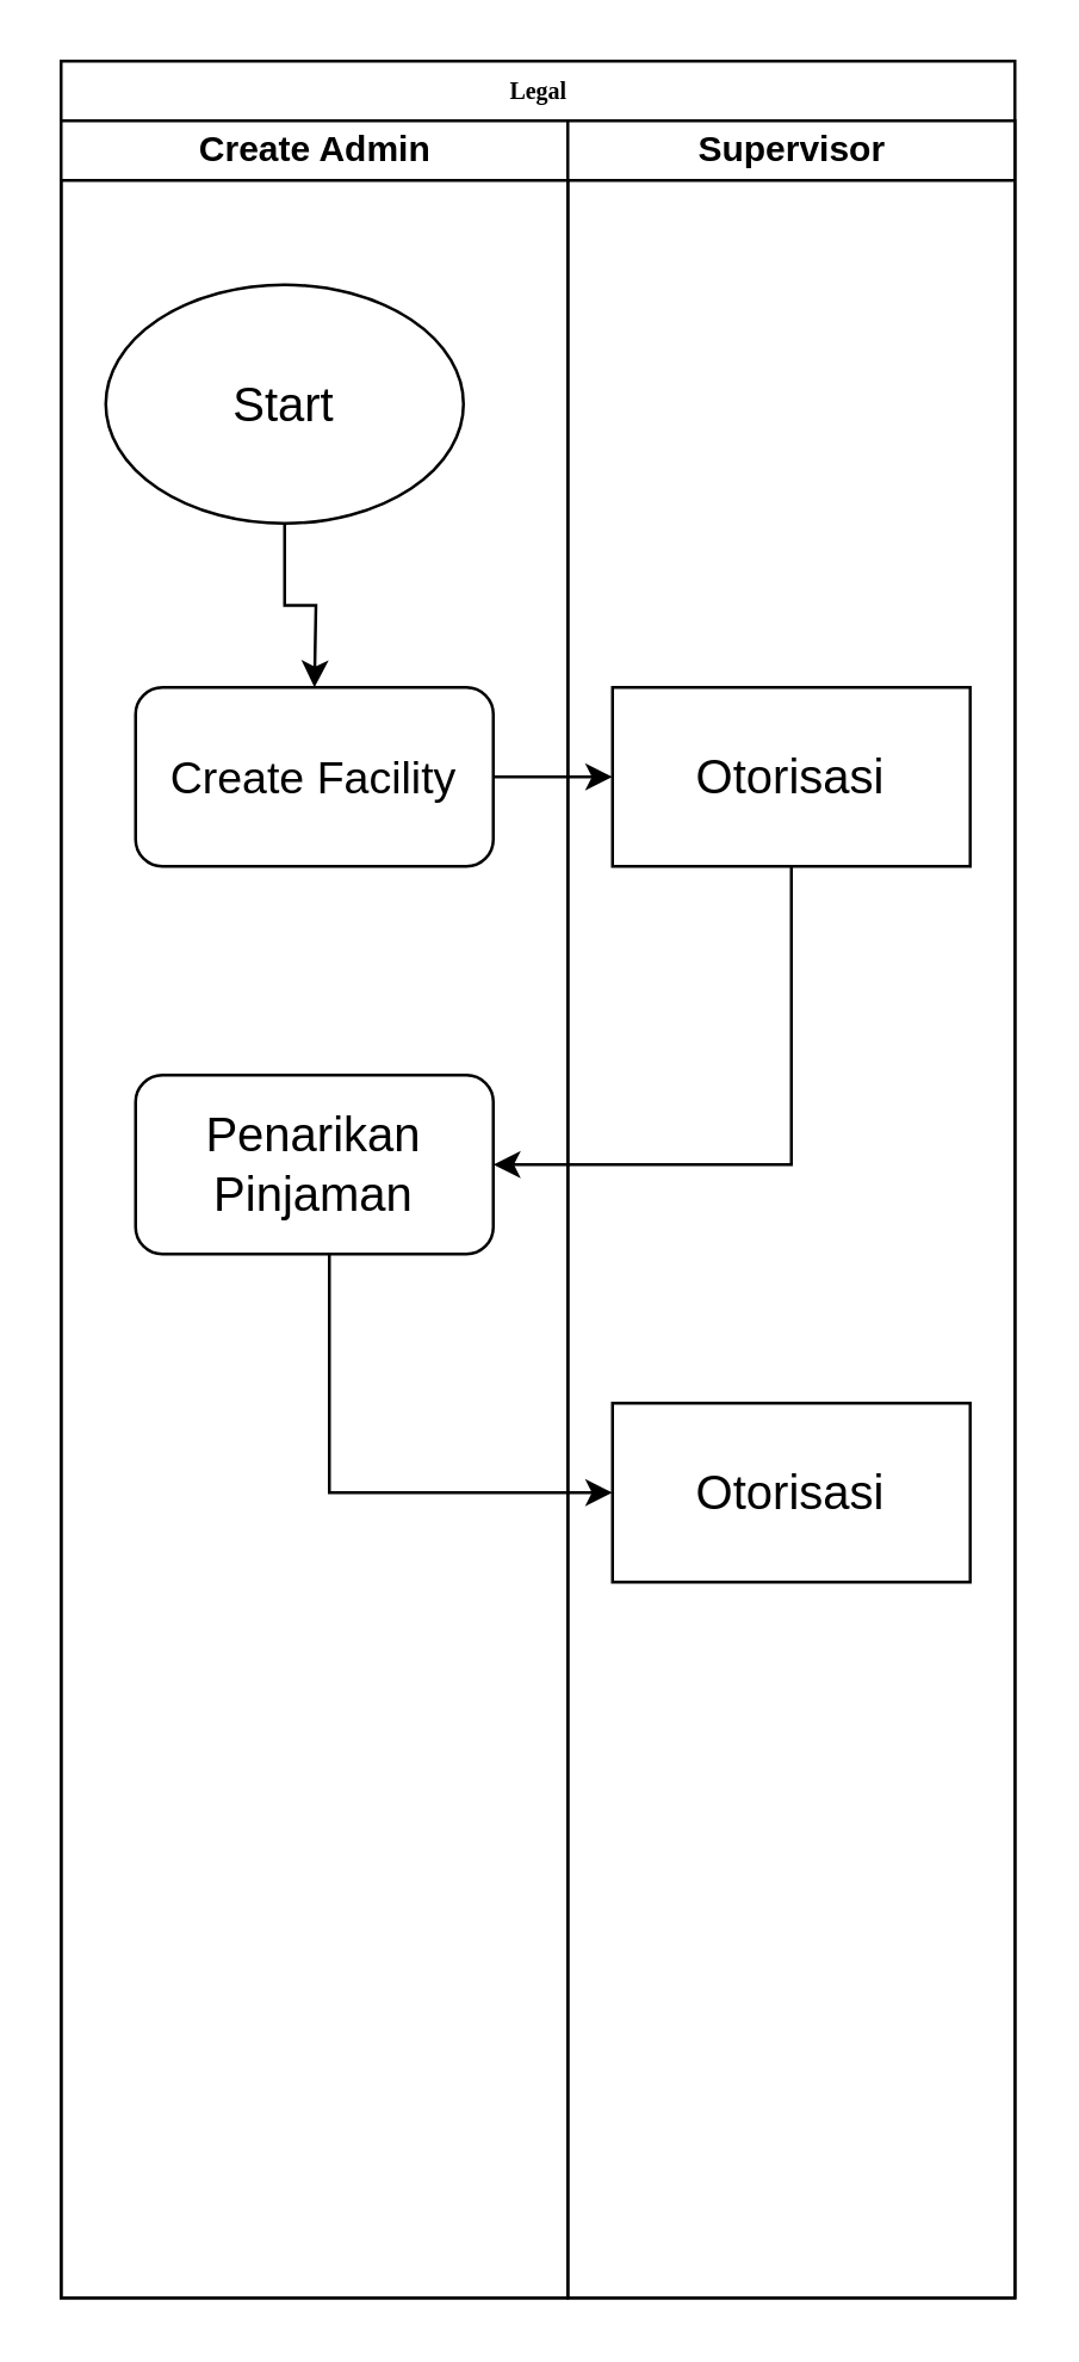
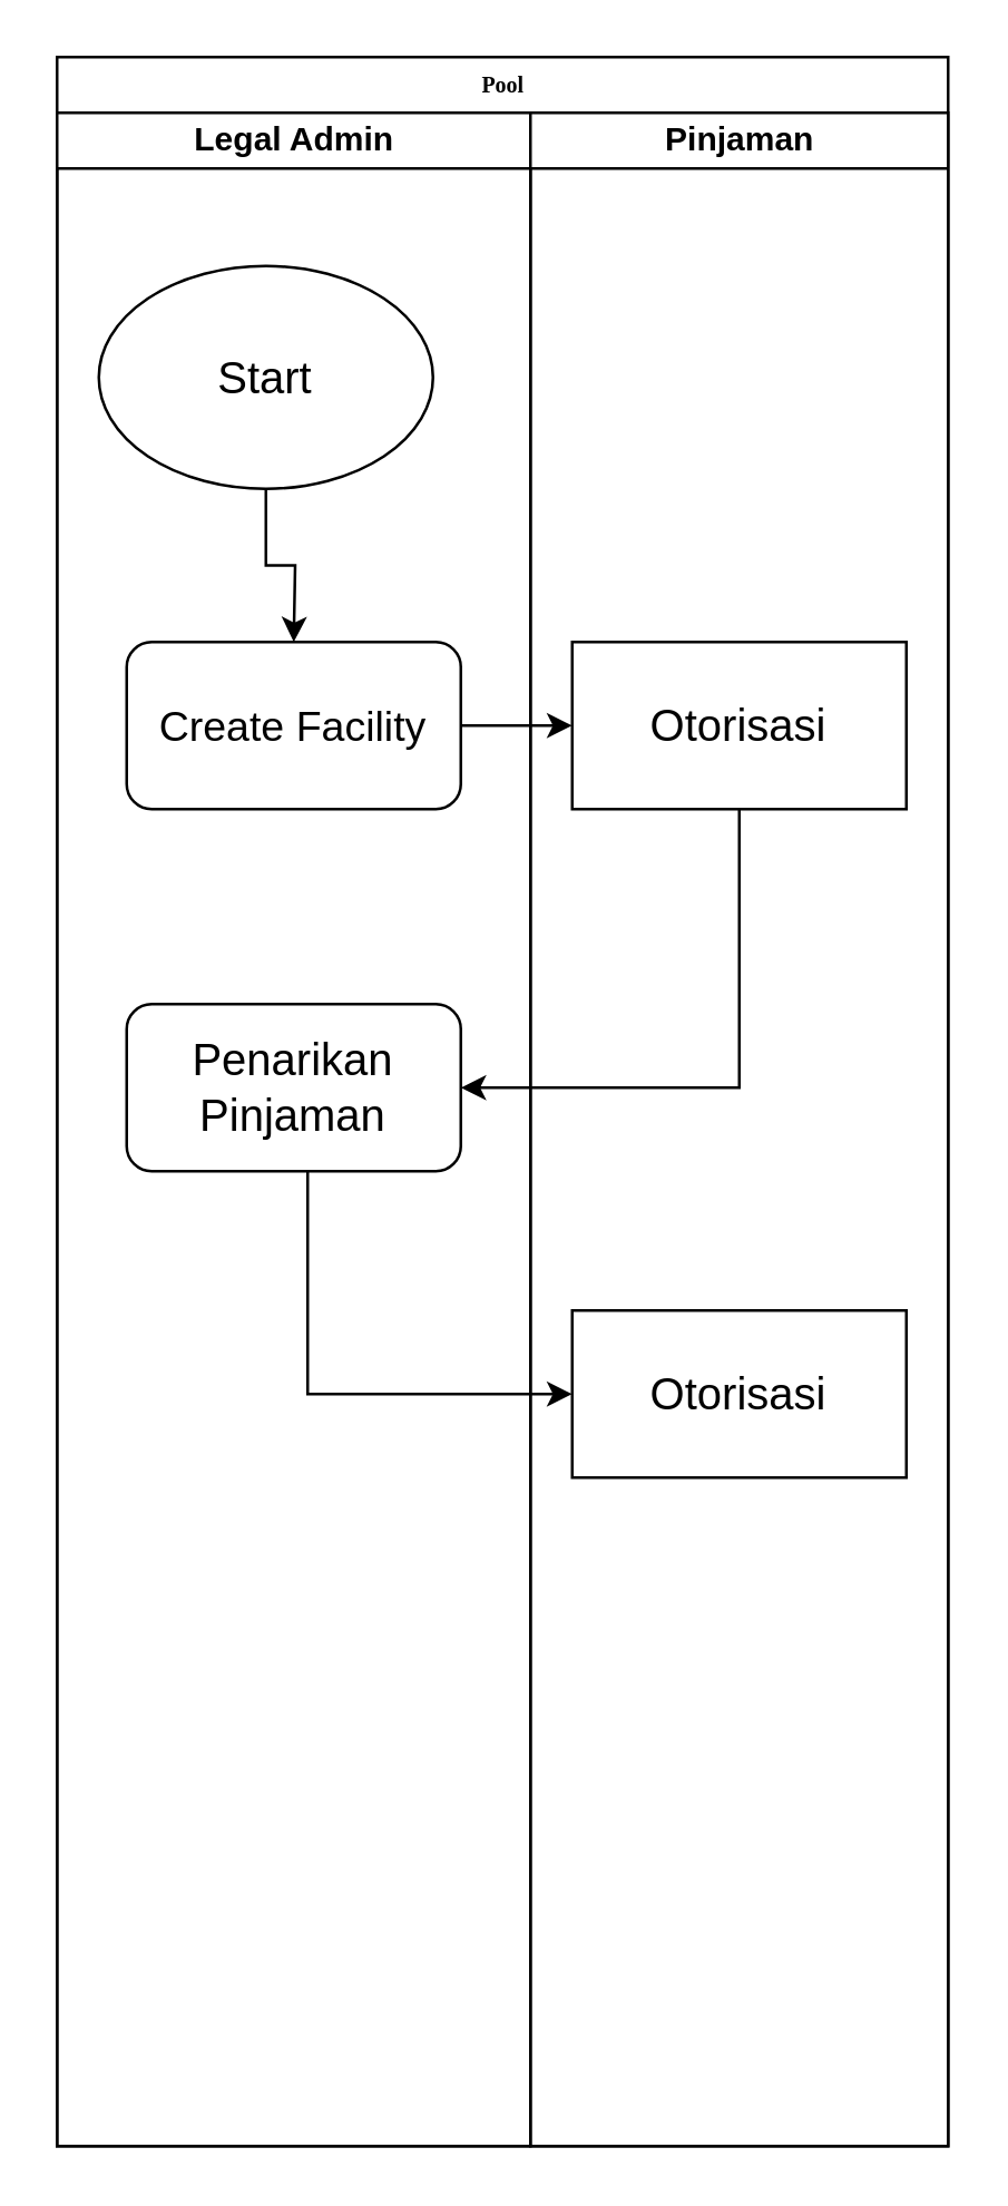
- <mxCell id="2" value="Legal" style="swimlane;html=1;childLayout=stackLayout;startSize=20;rounded=0;shadow=0;labelBackgroundColor=none;strokeWidth=1;fontFamily=Verdana;fontSize=8;align=center;" parent="1" vertex="1"><mxGeometry x="20" y="20" width="320" height="750" as="geometry" /></mxCell>
+ <mxCell id="2" value="Pool" style="swimlane;html=1;childLayout=stackLayout;startSize=20;rounded=0;shadow=0;labelBackgroundColor=none;strokeWidth=1;fontFamily=Verdana;fontSize=8;align=center;" parent="1" vertex="1"><mxGeometry x="20" y="20" width="320" height="750" as="geometry" /></mxCell>
- <mxCell id="3" value="Create Admin" style="swimlane;html=1;startSize=20;" parent="2" vertex="1"><mxGeometry y="20" width="170" height="730" as="geometry" /></mxCell>
+ <mxCell id="3" value="Legal Admin" style="swimlane;html=1;startSize=20;" parent="2" vertex="1"><mxGeometry y="20" width="170" height="730" as="geometry" /></mxCell>
- <mxCell id="9" value="Supervisor" style="swimlane;html=1;startSize=20;" parent="2" vertex="1"><mxGeometry x="170" y="20" width="150" height="730" as="geometry" /></mxCell>
+ <mxCell id="9" value="Pinjaman" style="swimlane;html=1;startSize=20;" parent="2" vertex="1"><mxGeometry x="170" y="20" width="150" height="730" as="geometry" /></mxCell>
